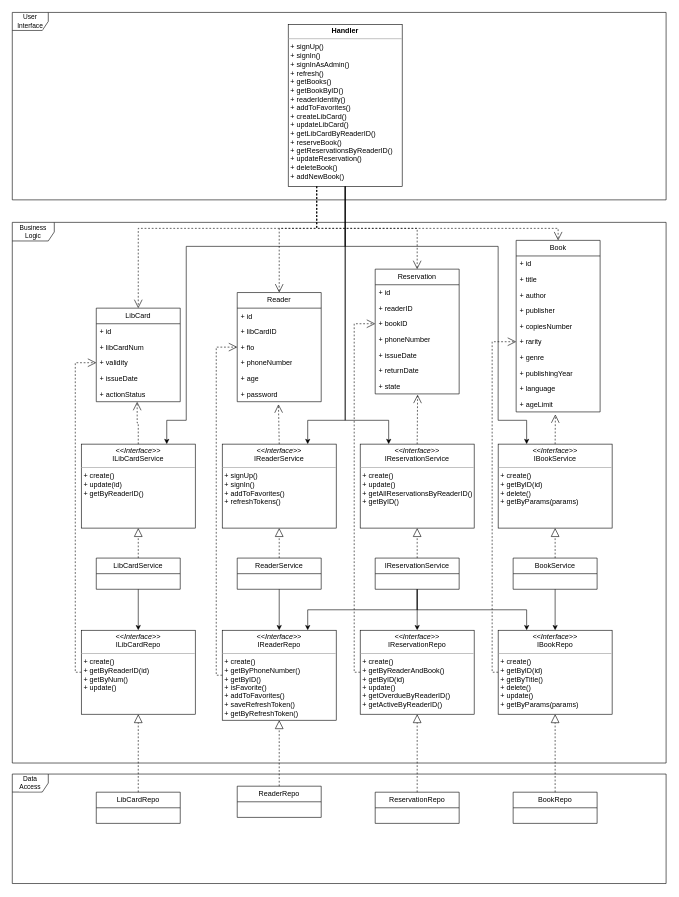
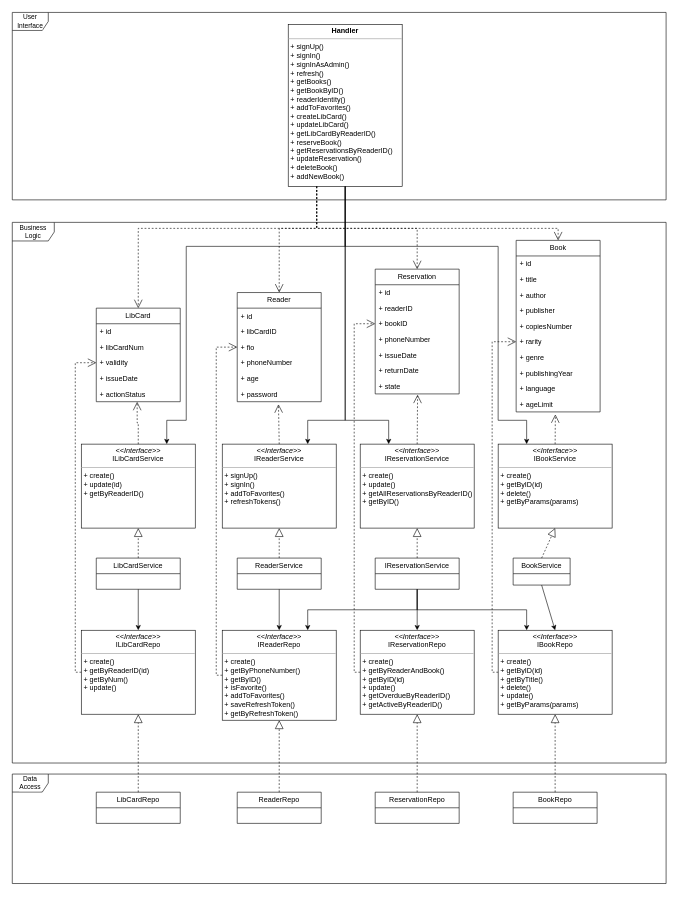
- <mxCell id="19" value="BookService" style="swimlane;fontStyle=0;childLayout=stackLayout;horizontal=1;startSize=26;fillColor=none;horizontalStack=0;resizeParent=1;resizeParentMax=0;resizeLast=0;collapsible=1;marginBottom=0;whiteSpace=wrap;html=1;" parent="1" vertex="1"><mxGeometry x="855" y="929.69" width="140" height="52" as="geometry" /></mxCell>
+ <mxCell id="19" value="BookService" style="swimlane;fontStyle=0;childLayout=stackLayout;horizontal=1;startSize=26;fillColor=none;horizontalStack=0;resizeParent=1;resizeParentMax=0;resizeLast=0;collapsible=1;marginBottom=0;whiteSpace=wrap;html=1;" parent="1" vertex="1"><mxGeometry x="855" y="929.69" width="95" height="45" as="geometry" /></mxCell>
- <mxCell id="5" value="ReaderRepo" style="swimlane;fontStyle=0;childLayout=stackLayout;horizontal=1;startSize=26;fillColor=none;horizontalStack=0;resizeParent=1;resizeParentMax=0;resizeLast=0;collapsible=1;marginBottom=0;whiteSpace=wrap;html=1;" parent="1" vertex="1"><mxGeometry x="395" y="1310" width="140" height="52" as="geometry" /></mxCell>
+ <mxCell id="5" value="ReaderRepo" style="swimlane;fontStyle=0;childLayout=stackLayout;horizontal=1;startSize=26;fillColor=none;horizontalStack=0;resizeParent=1;resizeParentMax=0;resizeLast=0;collapsible=1;marginBottom=0;whiteSpace=wrap;html=1;" parent="1" vertex="1"><mxGeometry x="395" y="1320" width="140" height="52" as="geometry" /></mxCell>
